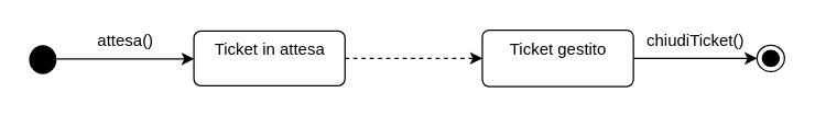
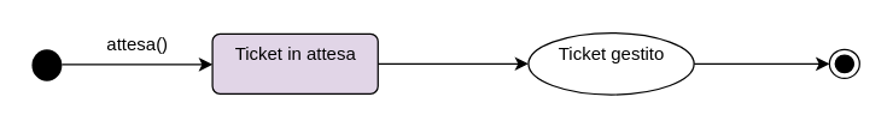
- <mxCell id="9" value="chiudiTicket()" style="text;html=1;align=center;verticalAlign=middle;resizable=0;points=[];autosize=1;" parent="1" vertex="1"><mxGeometry x="460" y="20.38" width="90" height="20" as="geometry" /></mxCell>
- <mxCell id="4" value="Ticket in attesa" style="html=1;align=center;verticalAlign=top;rounded=1;absoluteArcSize=1;arcSize=10;dashed=0;" parent="1" vertex="1"><mxGeometry x="140" y="22.26" width="110" height="40" as="geometry" /></mxCell>
+ <mxCell id="4" value="Ticket in attesa" style="html=1;align=center;verticalAlign=top;rounded=1;absoluteArcSize=1;arcSize=10;dashed=0;fillColor=#e1d5e7;" parent="1" vertex="1"><mxGeometry x="140" y="22.26" width="110" height="40" as="geometry" /></mxCell>
- <mxCell id="3" style="edgeStyle=orthogonalEdgeStyle;rounded=0;orthogonalLoop=1;jettySize=auto;html=1;entryX=0;entryY=0.5;entryDx=0;entryDy=0;dashed=1;" parent="1" source="4" target="7" edge="1"><mxGeometry relative="1" as="geometry" /></mxCell>
+ <mxCell id="3" style="edgeStyle=orthogonalEdgeStyle;rounded=0;orthogonalLoop=1;jettySize=auto;html=1;entryX=0;entryY=0.5;entryDx=0;entryDy=0;" parent="1" source="4" target="7" edge="1"><mxGeometry relative="1" as="geometry" /></mxCell>
- <mxCell id="7" value="Ticket gestito" style="html=1;align=center;verticalAlign=top;rounded=1;absoluteArcSize=1;arcSize=10;dashed=0;" parent="1" vertex="1"><mxGeometry x="350" y="21.63" width="110" height="41.25" as="geometry" /></mxCell>
+ <mxCell id="7" value="Ticket gestito" style="ellipse;html=1;align=center;verticalAlign=top;absoluteArcSize=1;arcSize=10;dashed=0;" parent="1" vertex="1"><mxGeometry x="350" y="21.63" width="110" height="41.25" as="geometry" /></mxCell>
